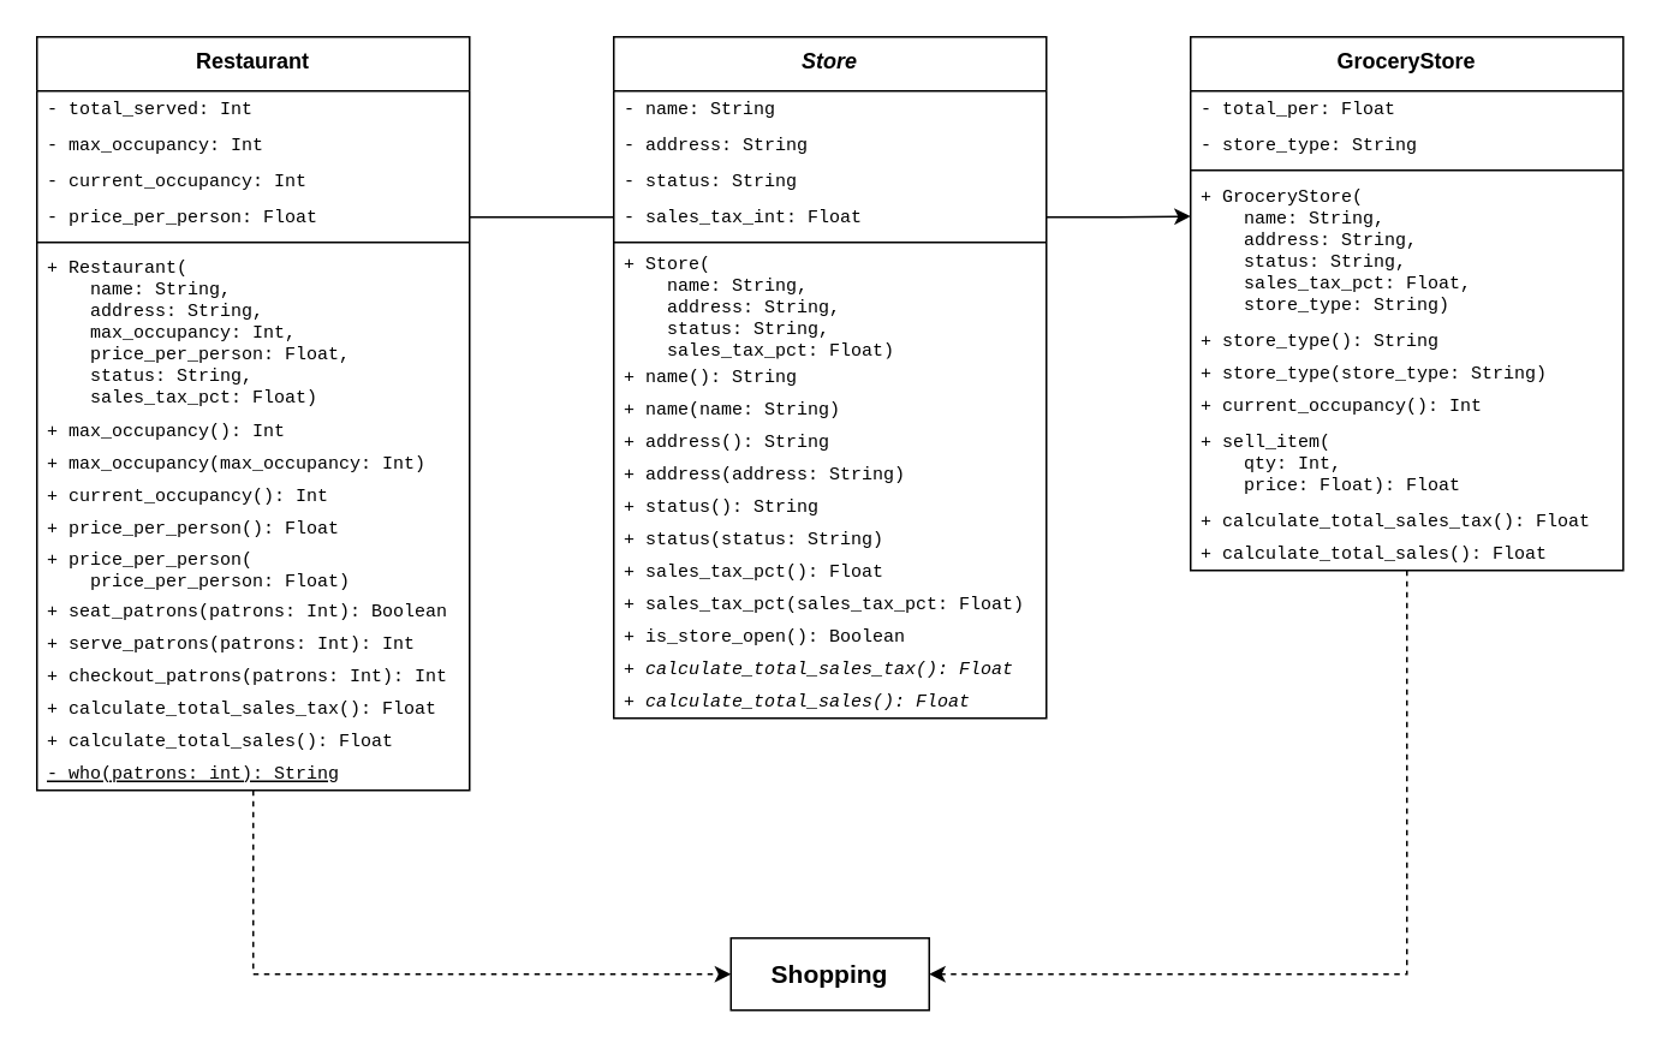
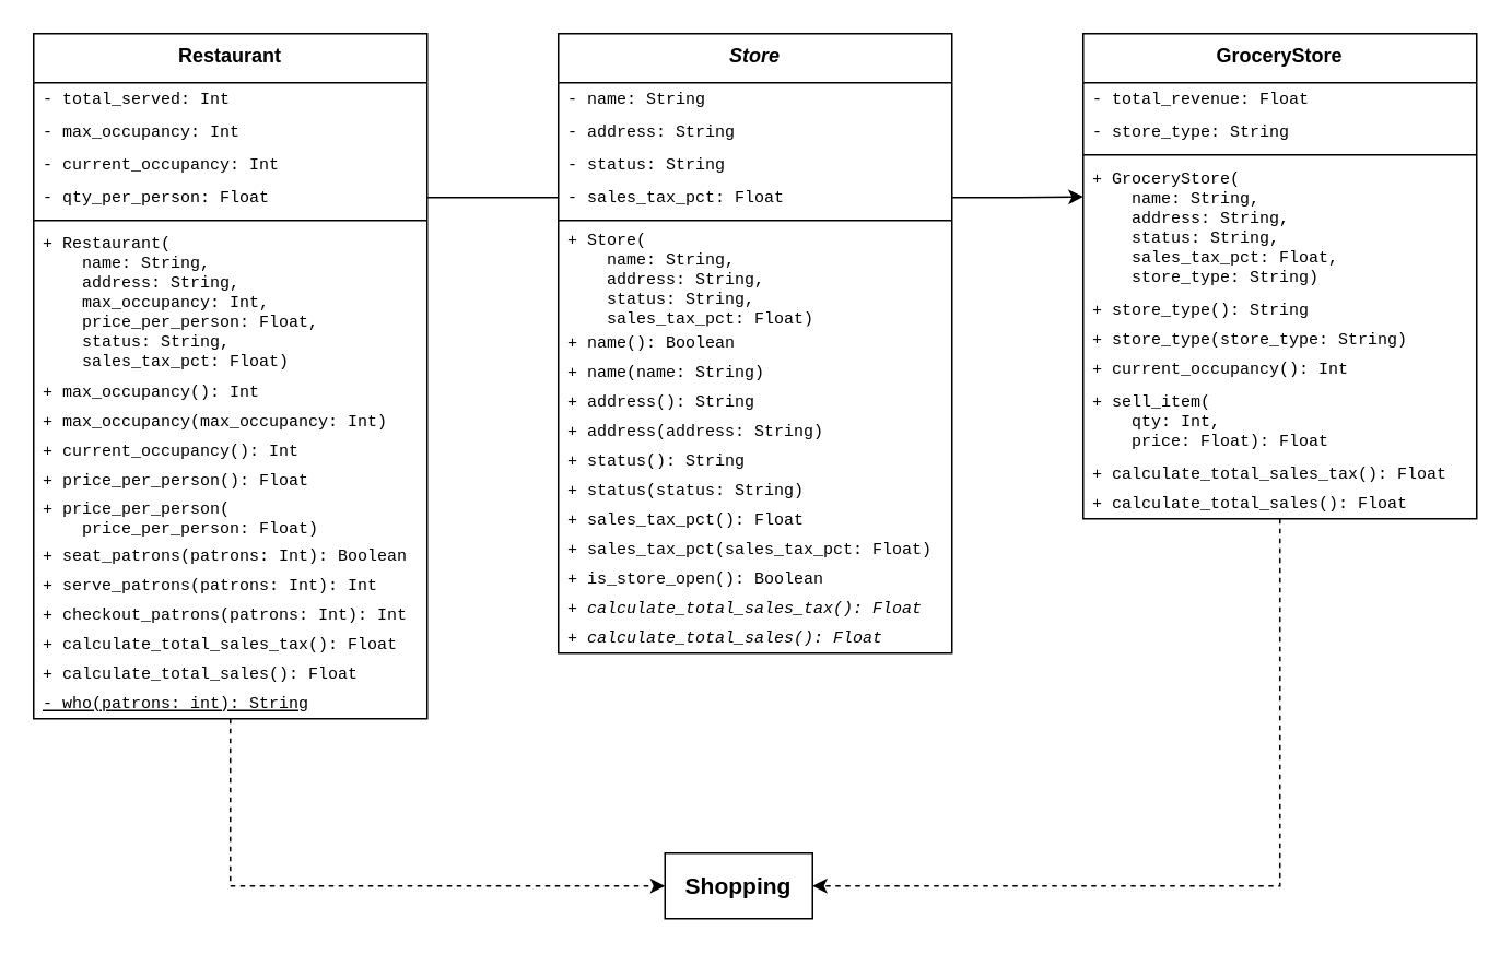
- <mxCell id="41" value="- total_per: Float" style="text;strokeColor=none;fillColor=none;align=left;verticalAlign=middle;spacingLeft=4;spacingRight=4;overflow=hidden;rotatable=0;points=[[0,0.5],[1,0.5]];portConstraint=eastwest;whiteSpace=wrap;html=1;fontSize=10;fontFamily=Courier New;" parent="40" vertex="1"><mxGeometry y="30" width="240" height="20" as="geometry" /></mxCell>
+ <mxCell id="41" value="- total_revenue: Float" style="text;strokeColor=none;fillColor=none;align=left;verticalAlign=middle;spacingLeft=4;spacingRight=4;overflow=hidden;rotatable=0;points=[[0,0.5],[1,0.5]];portConstraint=eastwest;whiteSpace=wrap;html=1;fontSize=10;fontFamily=Courier New;" parent="40" vertex="1"><mxGeometry y="30" width="240" height="20" as="geometry" /></mxCell>
- <mxCell id="25" value="- price_per_person: Float" style="text;strokeColor=none;fillColor=none;align=left;verticalAlign=middle;spacingLeft=4;spacingRight=4;overflow=hidden;rotatable=0;points=[[0,0.5],[1,0.5]];portConstraint=eastwest;whiteSpace=wrap;html=1;fontSize=10;fontFamily=Courier New;" parent="21" vertex="1"><mxGeometry y="90" width="240" height="20" as="geometry" /></mxCell>
+ <mxCell id="25" value="- qty_per_person: Float" style="text;strokeColor=none;fillColor=none;align=left;verticalAlign=middle;spacingLeft=4;spacingRight=4;overflow=hidden;rotatable=0;points=[[0,0.5],[1,0.5]];portConstraint=eastwest;whiteSpace=wrap;html=1;fontSize=10;fontFamily=Courier New;" parent="21" vertex="1"><mxGeometry y="90" width="240" height="20" as="geometry" /></mxCell>
- <mxCell id="6" value="- sales_tax_int: Float" style="text;strokeColor=none;fillColor=none;align=left;verticalAlign=middle;spacingLeft=4;spacingRight=4;overflow=hidden;rotatable=0;points=[[0,0.5],[1,0.5]];portConstraint=eastwest;whiteSpace=wrap;html=1;fontSize=10;fontFamily=Courier New;" parent="2" vertex="1"><mxGeometry y="90" width="240" height="20" as="geometry" /></mxCell>
+ <mxCell id="6" value="- sales_tax_pct: Float" style="text;strokeColor=none;fillColor=none;align=left;verticalAlign=middle;spacingLeft=4;spacingRight=4;overflow=hidden;rotatable=0;points=[[0,0.5],[1,0.5]];portConstraint=eastwest;whiteSpace=wrap;html=1;fontSize=10;fontFamily=Courier New;" parent="2" vertex="1"><mxGeometry y="90" width="240" height="20" as="geometry" /></mxCell>
- <mxCell id="9" value="+&amp;nbsp;name(&lt;span style=&quot;background-color: initial; font-size: 10px;&quot;&gt;): String&lt;/span&gt;" style="text;strokeColor=none;fillColor=none;align=left;verticalAlign=middle;spacingLeft=4;spacingRight=4;overflow=hidden;rotatable=0;points=[[0,0.5],[1,0.5]];portConstraint=eastwest;whiteSpace=wrap;html=1;fontSize=10;fontFamily=Courier New;" parent="2" vertex="1"><mxGeometry y="180" width="240" height="18" as="geometry" /></mxCell>
+ <mxCell id="9" value="+&amp;nbsp;name(&lt;span style=&quot;background-color: initial; font-size: 10px;&quot;&gt;): Boolean&lt;/span&gt;" style="text;strokeColor=none;fillColor=none;align=left;verticalAlign=middle;spacingLeft=4;spacingRight=4;overflow=hidden;rotatable=0;points=[[0,0.5],[1,0.5]];portConstraint=eastwest;whiteSpace=wrap;html=1;fontSize=10;fontFamily=Courier New;" parent="2" vertex="1"><mxGeometry y="180" width="240" height="18" as="geometry" /></mxCell>
- <mxCell id="51" value="Shopping" style="html=1;whiteSpace=wrap;fontSize=14;fontStyle=1" parent="1" vertex="1"><mxGeometry x="405" y="520" width="110" height="40" as="geometry" /></mxCell>
+ <mxCell id="51" value="Shopping" style="html=1;whiteSpace=wrap;fontSize=14;fontStyle=1" parent="1" vertex="1"><mxGeometry x="405" y="520" width="90" height="40" as="geometry" /></mxCell>
